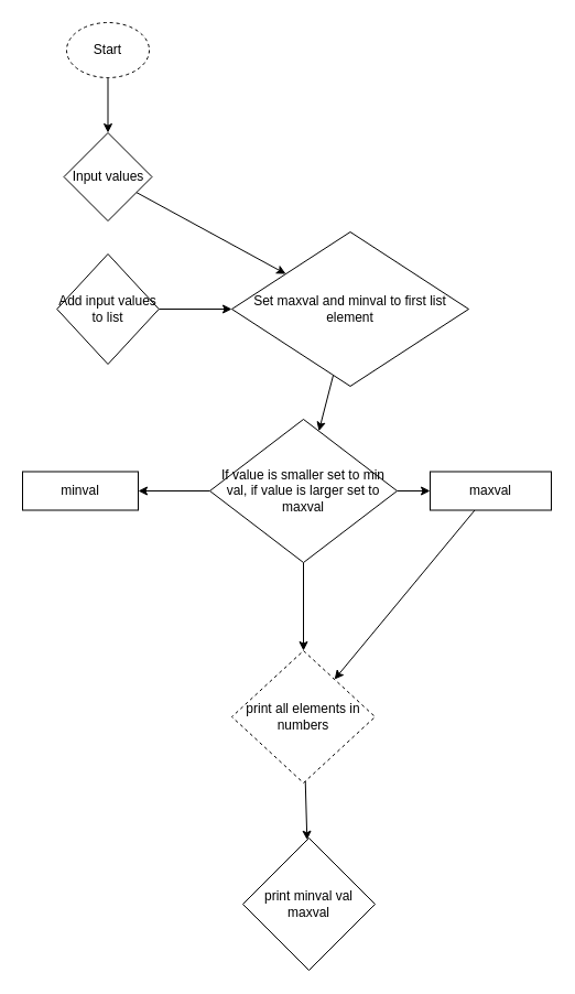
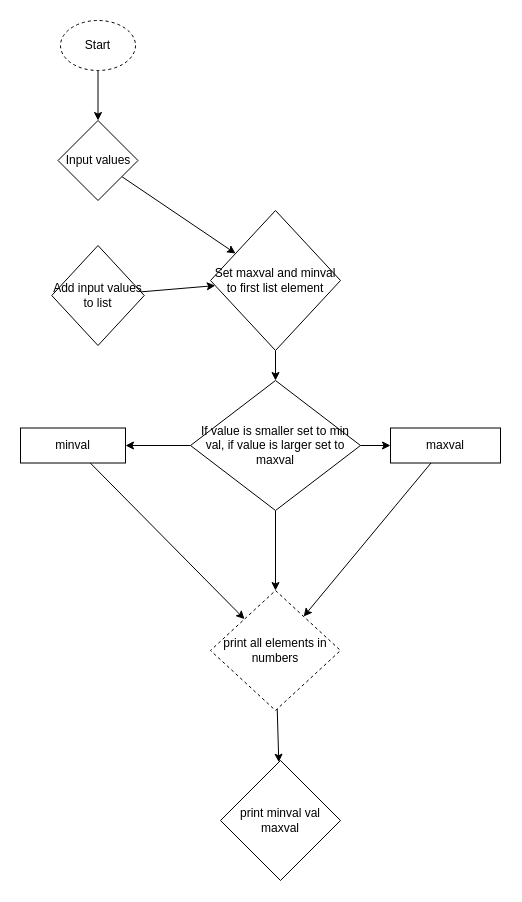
- <mxCell id="7" value="Add input values to list" style="rhombus;whiteSpace=wrap;html=1;" vertex="1" parent="1"><mxGeometry x="51.25" y="230" width="92.5" height="100" as="geometry" /></mxCell>
+ <mxCell id="7" value="Add input values to list" style="rhombus;whiteSpace=wrap;html=1;" vertex="1" parent="1"><mxGeometry x="51.25" y="245" width="92.5" height="100" as="geometry" /></mxCell>
- <mxCell id="9" value="Set maxval and minval to first list element" style="rhombus;whiteSpace=wrap;html=1;" vertex="1" parent="1"><mxGeometry x="210" y="210" width="215" height="140" as="geometry" /></mxCell>
+ <mxCell id="9" value="Set maxval and minval to first list element" style="rhombus;whiteSpace=wrap;html=1;" vertex="1" parent="1"><mxGeometry x="210" y="210" width="130" height="140" as="geometry" /></mxCell>
+ <mxCell id="14" style="edgeStyle=none;html=1;" edge="1" parent="1" source="15" target="19"><mxGeometry relative="1" as="geometry" /></mxCell>
